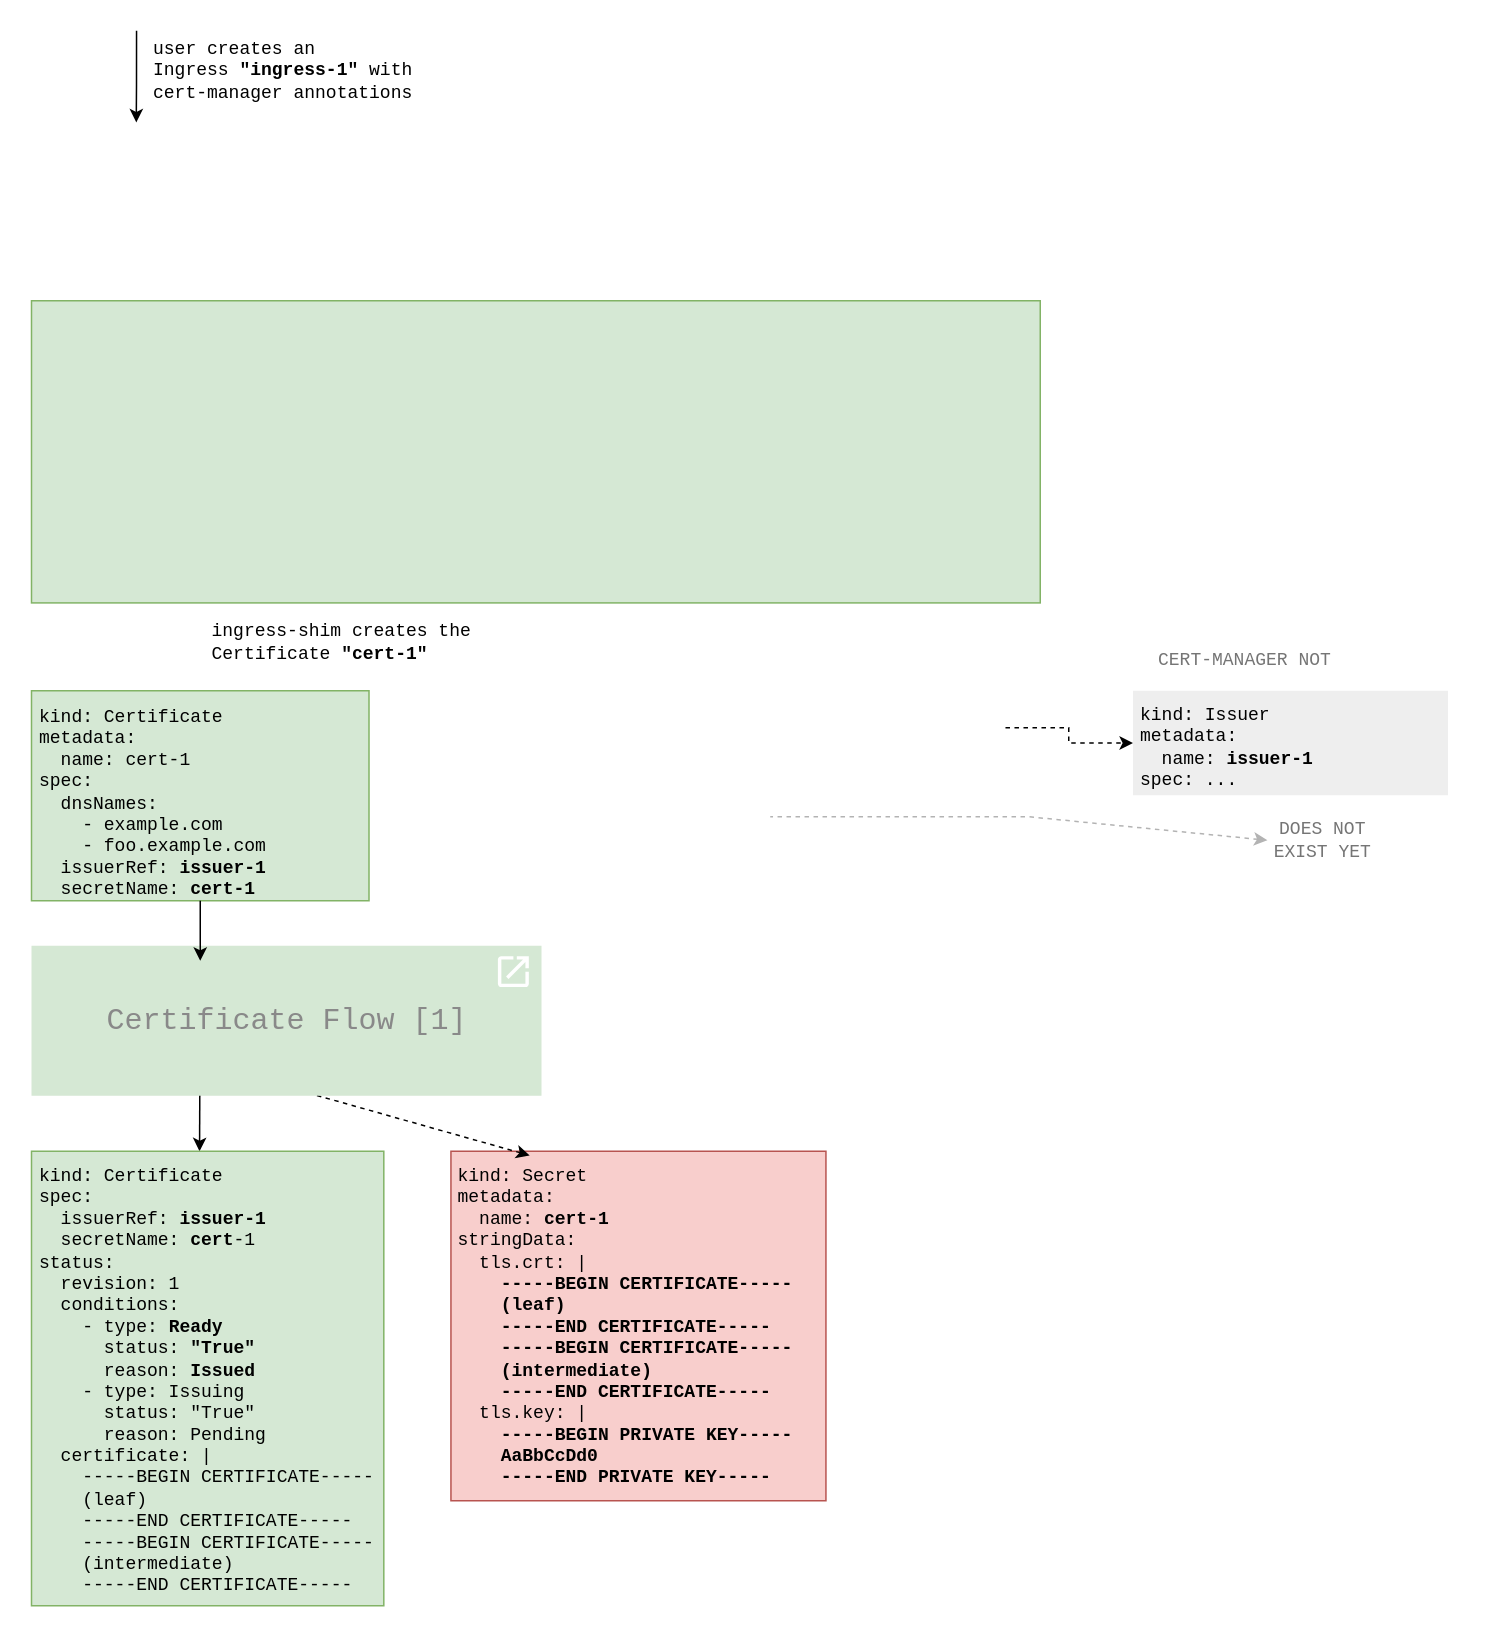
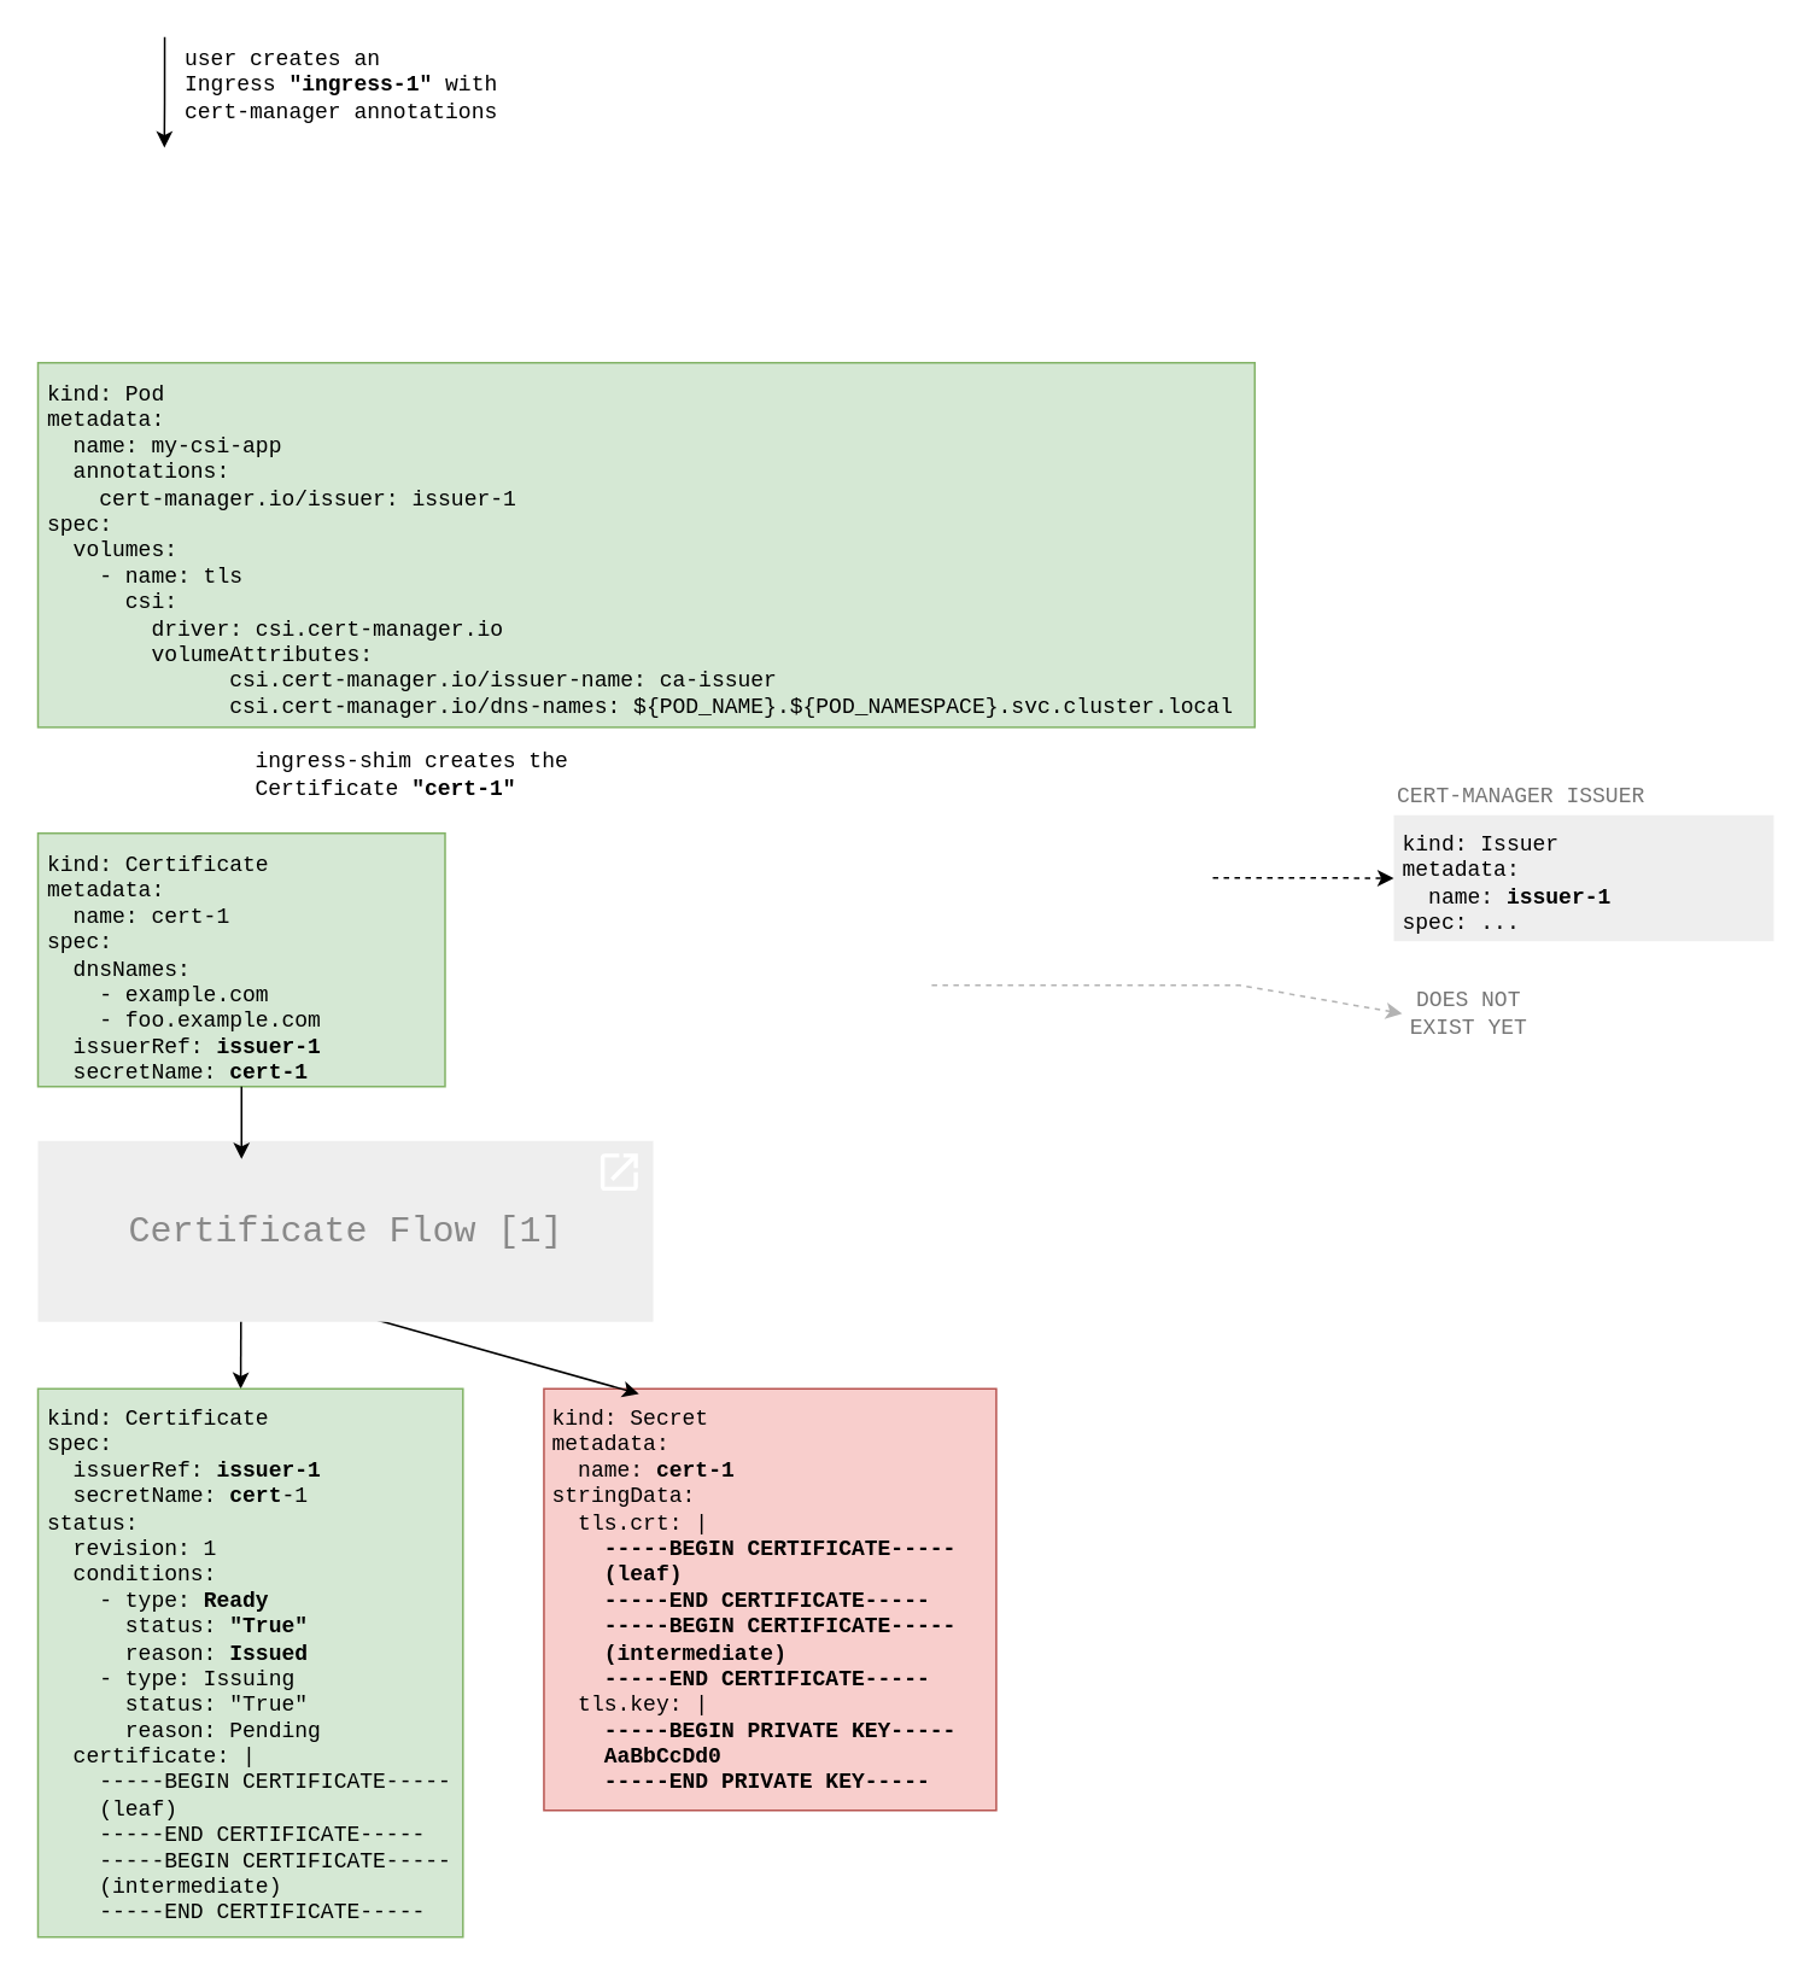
+ <mxCell id="20" value="kind:&amp;nbsp;Pod&lt;br&gt;metadata:&lt;br&gt;&amp;nbsp; name: my-csi-app&lt;br&gt;&amp;nbsp; annotations:&lt;br&gt;&amp;nbsp; &amp;nbsp;&amp;nbsp;cert-manager.io/issuer: issuer-1&lt;br&gt;&lt;span style=&quot;background-color: initial;&quot;&gt;spec:&lt;/span&gt;&lt;br&gt;&lt;div&gt;&lt;div&gt;&amp;nbsp; volumes:&lt;/div&gt;&lt;div&gt;&amp;nbsp; &amp;nbsp; - name: tls&lt;/div&gt;&lt;div&gt;&amp;nbsp; &amp;nbsp; &amp;nbsp; csi:&lt;/div&gt;&lt;div&gt;&amp;nbsp; &amp;nbsp; &amp;nbsp; &amp;nbsp; driver: csi.cert-manager.io&lt;/div&gt;&lt;div&gt;&amp;nbsp; &amp;nbsp; &amp;nbsp; &amp;nbsp; volumeAttributes:&lt;/div&gt;&lt;div&gt;&amp;nbsp; &amp;nbsp; &amp;nbsp; &amp;nbsp; &amp;nbsp; &amp;nbsp; &amp;nbsp; csi.cert-manager.io/issuer-name: ca-issuer&lt;/div&gt;&lt;div&gt;&amp;nbsp; &amp;nbsp; &amp;nbsp; &amp;nbsp; &amp;nbsp; &amp;nbsp; &amp;nbsp; csi.cert-manager.io/dns-names: ${POD_NAME}.${POD_NAMESPACE}.svc.cluster.local&lt;/div&gt;&lt;/div&gt;" style="text;html=1;strokeColor=none;fillColor=none;align=left;verticalAlign=top;whiteSpace=wrap;rounded=0;fontFamily=Courier New;spacing=5;" parent="1" vertex="1"><mxGeometry x="20.5" y="201.22" width="670" height="200.22" as="geometry" /></mxCell>
- <mxCell id="9" value="CERT-MANAGER NOT" style="text;html=1;strokeColor=none;fillColor=none;align=left;verticalAlign=middle;whiteSpace=wrap;rounded=0;dashed=1;fontColor=#757575;fontFamily=Courier New;" parent="1" vertex="1"><mxGeometry x="769.82" width="140" height="20" as="geometry" y="430" /></mxCell>
+ <mxCell id="9" value="CERT-MANAGER ISSUER" style="text;html=1;strokeColor=none;fillColor=none;align=left;verticalAlign=middle;whiteSpace=wrap;rounded=0;dashed=1;fontColor=#757575;fontFamily=Courier New;" parent="1" vertex="1"><mxGeometry x="769.82" width="140" height="20" as="geometry" y="430" /></mxCell>
- <mxCell id="3" value="kind: Issuer&lt;br&gt;metadata:&lt;br&gt;&amp;nbsp; name:&amp;nbsp;&lt;b style=&quot;border-color: var(--border-color);&quot;&gt;issuer-1&lt;/b&gt;&lt;br&gt;spec: ..." style="text;html=1;align=left;verticalAlign=top;whiteSpace=wrap;rounded=0;fontFamily=Courier New;spacing=5;fillColor=#EEEEEE;" parent="1" vertex="1"><mxGeometry x="754.82" y="460" width="210" height="69.67" as="geometry" /></mxCell>
+ <mxCell id="3" value="kind: Issuer&lt;br&gt;metadata:&lt;br&gt;&amp;nbsp; name:&amp;nbsp;&lt;b style=&quot;border-color: var(--border-color);&quot;&gt;issuer-1&lt;/b&gt;&lt;br&gt;spec: ..." style="text;html=1;align=left;verticalAlign=top;whiteSpace=wrap;rounded=0;fontFamily=Courier New;spacing=5;fillColor=#EEEEEE;" parent="1" vertex="1"><mxGeometry x="769.82" y="450" width="210" height="69.67" as="geometry" /></mxCell>
- <mxCell id="8" value="&lt;div&gt;&lt;font&gt;DOES NOT EXIST YET&lt;/font&gt;&lt;/div&gt;" style="text;html=1;strokeColor=none;fillColor=none;align=center;verticalAlign=middle;whiteSpace=wrap;rounded=0;fontFamily=Courier New;fontColor=#757575;" parent="1" vertex="1"><mxGeometry x="844.45" y="539.67" width="75" height="40" as="geometry" /></mxCell>
+ <mxCell id="8" value="&lt;div&gt;&lt;font&gt;DOES NOT EXIST YET&lt;/font&gt;&lt;/div&gt;" style="text;html=1;strokeColor=none;fillColor=none;align=center;verticalAlign=middle;whiteSpace=wrap;rounded=0;fontFamily=Courier New;fontColor=#757575;" parent="1" vertex="1"><mxGeometry x="774.45" y="539.67" width="75" height="40" as="geometry" /></mxCell>
- <mxCell id="16" value="Certificate Flow [1]" style="rounded=0;whiteSpace=wrap;html=1;align=center;fontFamily=Courier New;strokeColor=none;fillColor=#d5e8d4;fontSize=20;fontColor=#898989;" parent="1" vertex="1"><mxGeometry x="20.5" y="630" width="340" height="100" as="geometry" /></mxCell>
+ <mxCell id="16" value="Certificate Flow [1]" style="rounded=0;whiteSpace=wrap;html=1;align=center;fontFamily=Courier New;strokeColor=none;fillColor=#EEEEEE;fontSize=20;fontColor=#898989;" parent="1" vertex="1"><mxGeometry x="20.5" y="630" width="340" height="100" as="geometry" /></mxCell>
- <mxCell id="15" value="" style="endArrow=none;html=1;fontFamily=Courier New;fontColor=#757575;strokeColor=#000000;endFill=0;startArrow=classic;startFill=1;exitX=0.21;exitY=0.012;exitDx=0;exitDy=0;exitPerimeter=0;entryX=0.546;entryY=0.985;entryDx=0;entryDy=0;entryPerimeter=0;dashed=1;" parent="1" source="12" target="16" edge="1"><mxGeometry width="50" height="50" relative="1" as="geometry"><mxPoint x="143" y="650" as="sourcePoint" /><mxPoint x="143" y="610" as="targetPoint" /></mxGeometry></mxCell>
+ <mxCell id="15" value="" style="endArrow=none;html=1;fontFamily=Courier New;fontColor=#757575;strokeColor=#000000;endFill=0;startArrow=classic;startFill=1;exitX=0.21;exitY=0.012;exitDx=0;exitDy=0;exitPerimeter=0;entryX=0.546;entryY=0.985;entryDx=0;entryDy=0;entryPerimeter=0;" parent="1" source="12" target="16" edge="1"><mxGeometry width="50" height="50" relative="1" as="geometry"><mxPoint x="143" y="650" as="sourcePoint" /><mxPoint x="143" y="610" as="targetPoint" /></mxGeometry></mxCell>
